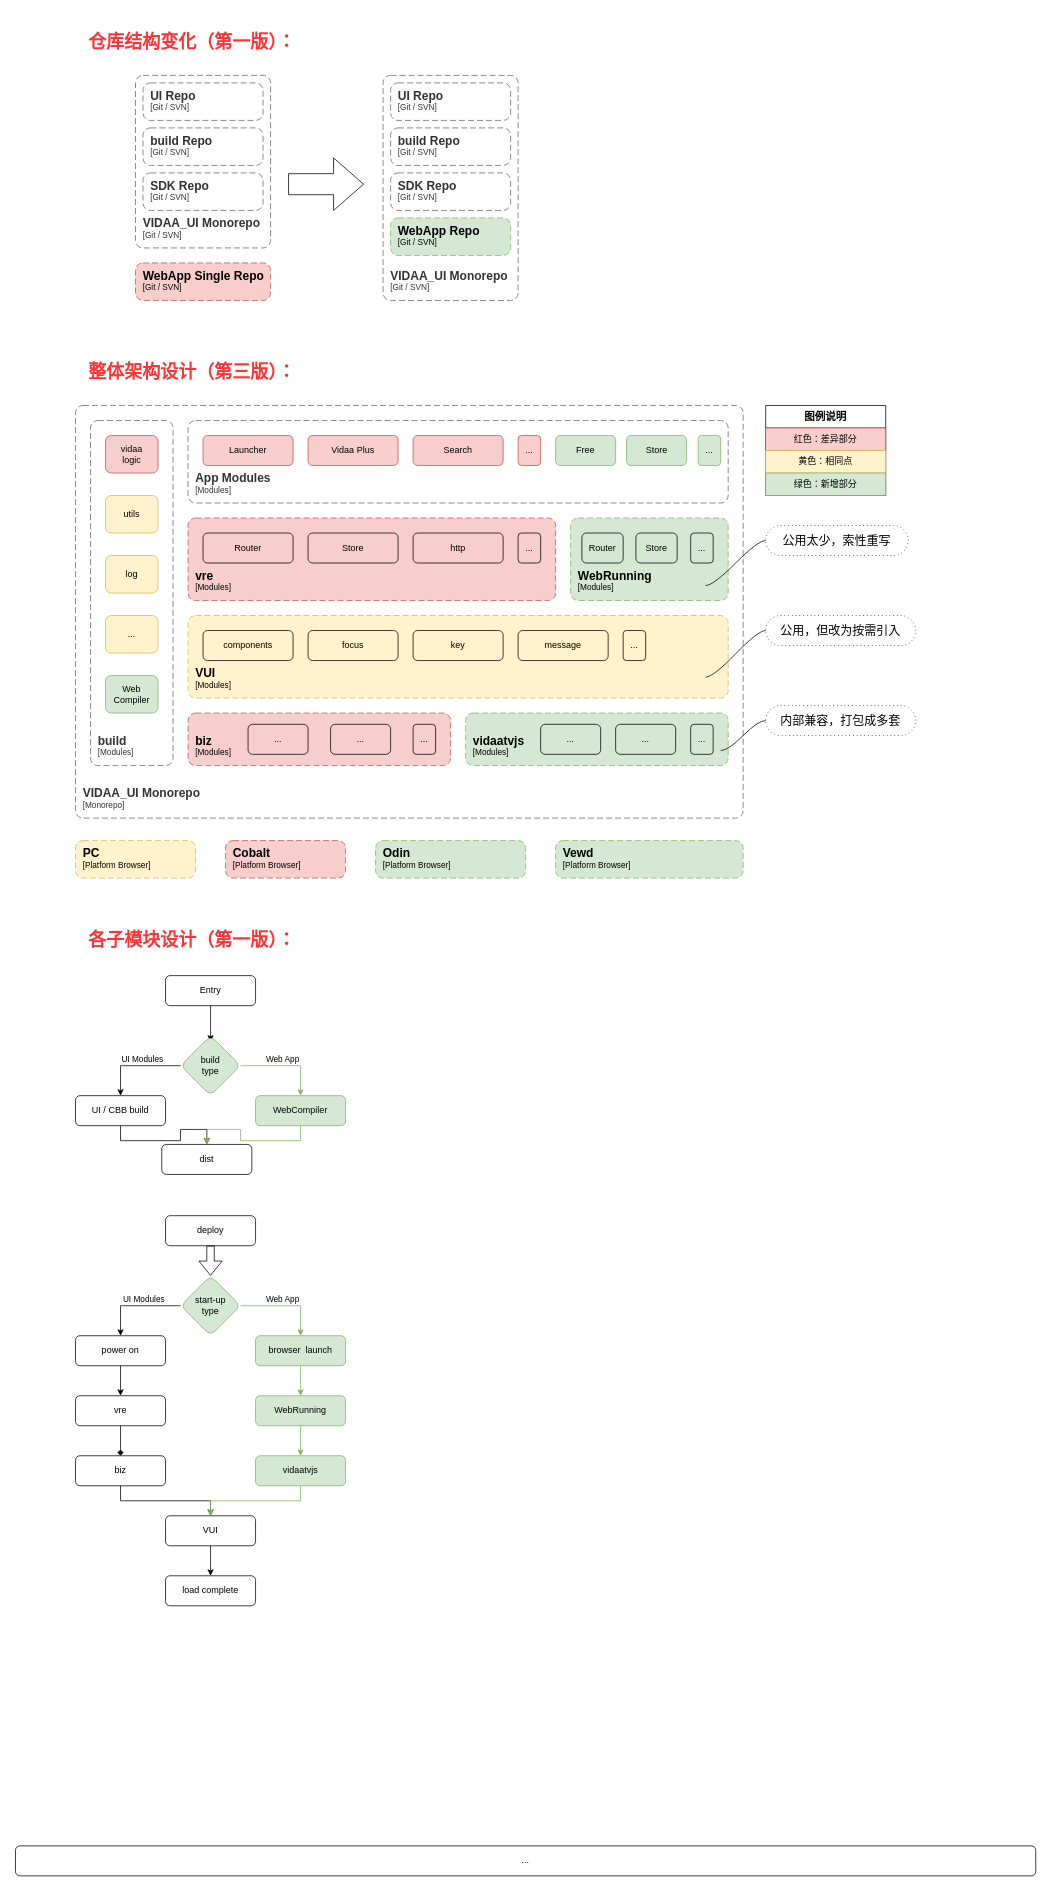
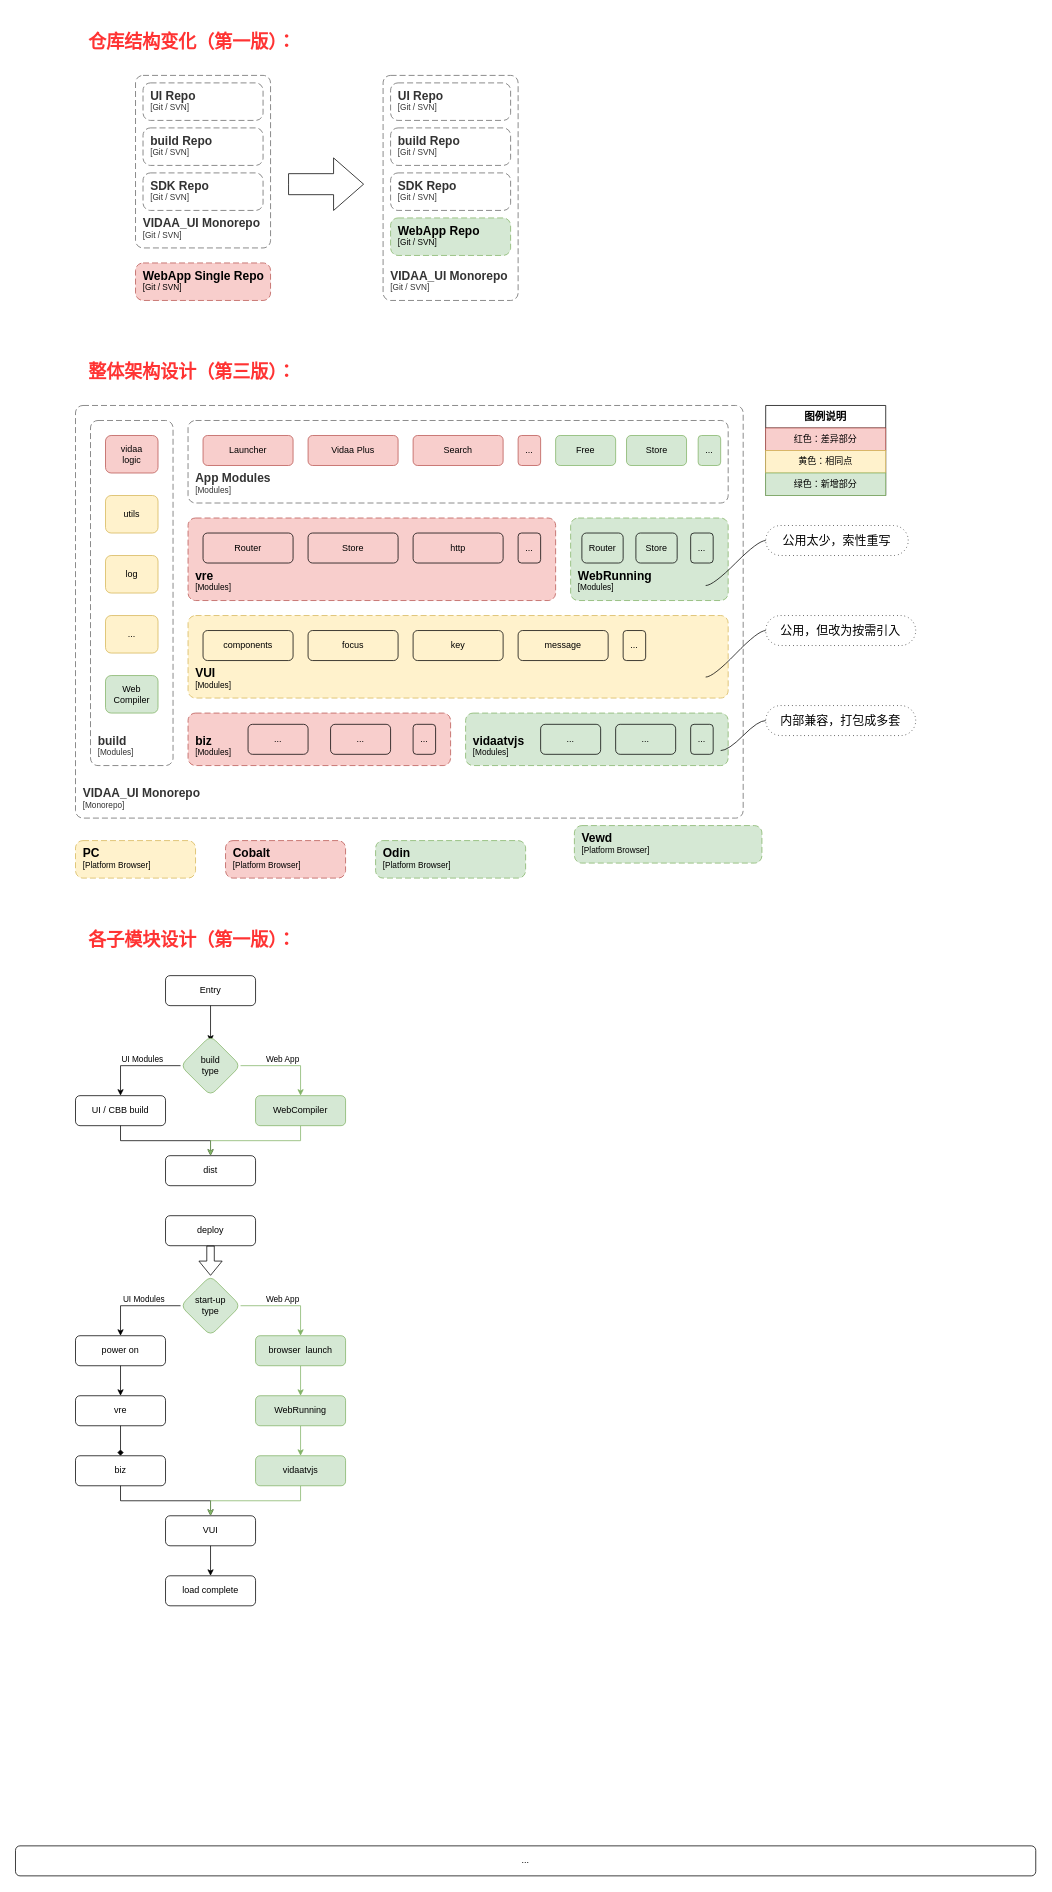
- <mxCell id="3" value="&lt;font style=&quot;font-size: 16px&quot;&gt;&lt;b&gt;&lt;div style=&quot;text-align: left&quot;&gt;Vewd&lt;/div&gt;&lt;/b&gt;&lt;/font&gt;&lt;div style=&quot;text-align: left&quot;&gt;[Platform Browser]&lt;/div&gt;" style="rounded=1;fontSize=11;whiteSpace=wrap;html=1;dashed=1;arcSize=20;fillColor=#d5e8d4;strokeColor=#82b366;labelBackgroundColor=none;align=left;verticalAlign=bottom;labelBorderColor=none;spacingTop=0;spacing=10;dashPattern=8 4;metaEdit=1;rotatable=0;perimeter=rectanglePerimeter;noLabel=0;labelPadding=0;allowArrows=0;connectable=0;expand=0;recursiveResize=0;editable=1;pointerEvents=0;absoluteArcSize=1;points=[[0.25,0,0],[0.5,0,0],[0.75,0,0],[1,0.25,0],[1,0.5,0],[1,0.75,0],[0.75,1,0],[0.5,1,0],[0.25,1,0],[0,0.75,0],[0,0.5,0],[0,0.25,0]];" parent="1" vertex="1"><mxGeometry x="740" y="1120" width="250" height="50" as="geometry" /></mxCell>
+ <mxCell id="3" value="&lt;font style=&quot;font-size: 16px&quot;&gt;&lt;b&gt;&lt;div style=&quot;text-align: left&quot;&gt;Vewd&lt;/div&gt;&lt;/b&gt;&lt;/font&gt;&lt;div style=&quot;text-align: left&quot;&gt;[Platform Browser]&lt;/div&gt;" style="rounded=1;fontSize=11;whiteSpace=wrap;html=1;dashed=1;arcSize=20;fillColor=#d5e8d4;strokeColor=#82b366;labelBackgroundColor=none;align=left;verticalAlign=bottom;labelBorderColor=none;spacingTop=0;spacing=10;dashPattern=8 4;metaEdit=1;rotatable=0;perimeter=rectanglePerimeter;noLabel=0;labelPadding=0;allowArrows=0;connectable=0;expand=0;recursiveResize=0;editable=1;pointerEvents=0;absoluteArcSize=1;points=[[0.25,0,0],[0.5,0,0],[0.75,0,0],[1,0.25,0],[1,0.5,0],[1,0.75,0],[0.75,1,0],[0.5,1,0],[0.25,1,0],[0,0.75,0],[0,0.5,0],[0,0.25,0]];" parent="1" vertex="1"><mxGeometry x="765" y="1100" width="250" height="50" as="geometry" /></mxCell>
- <mxCell id="76" value="dist" style="rounded=1;whiteSpace=wrap;html=1;fillColor=none;" parent="1" vertex="1"><mxGeometry x="215" y="1525" width="120" height="40" as="geometry" /></mxCell>
+ <mxCell id="76" value="dist" style="rounded=1;whiteSpace=wrap;html=1;fillColor=none;" parent="1" vertex="1"><mxGeometry x="220" y="1540" width="120" height="40" as="geometry" /></mxCell>
